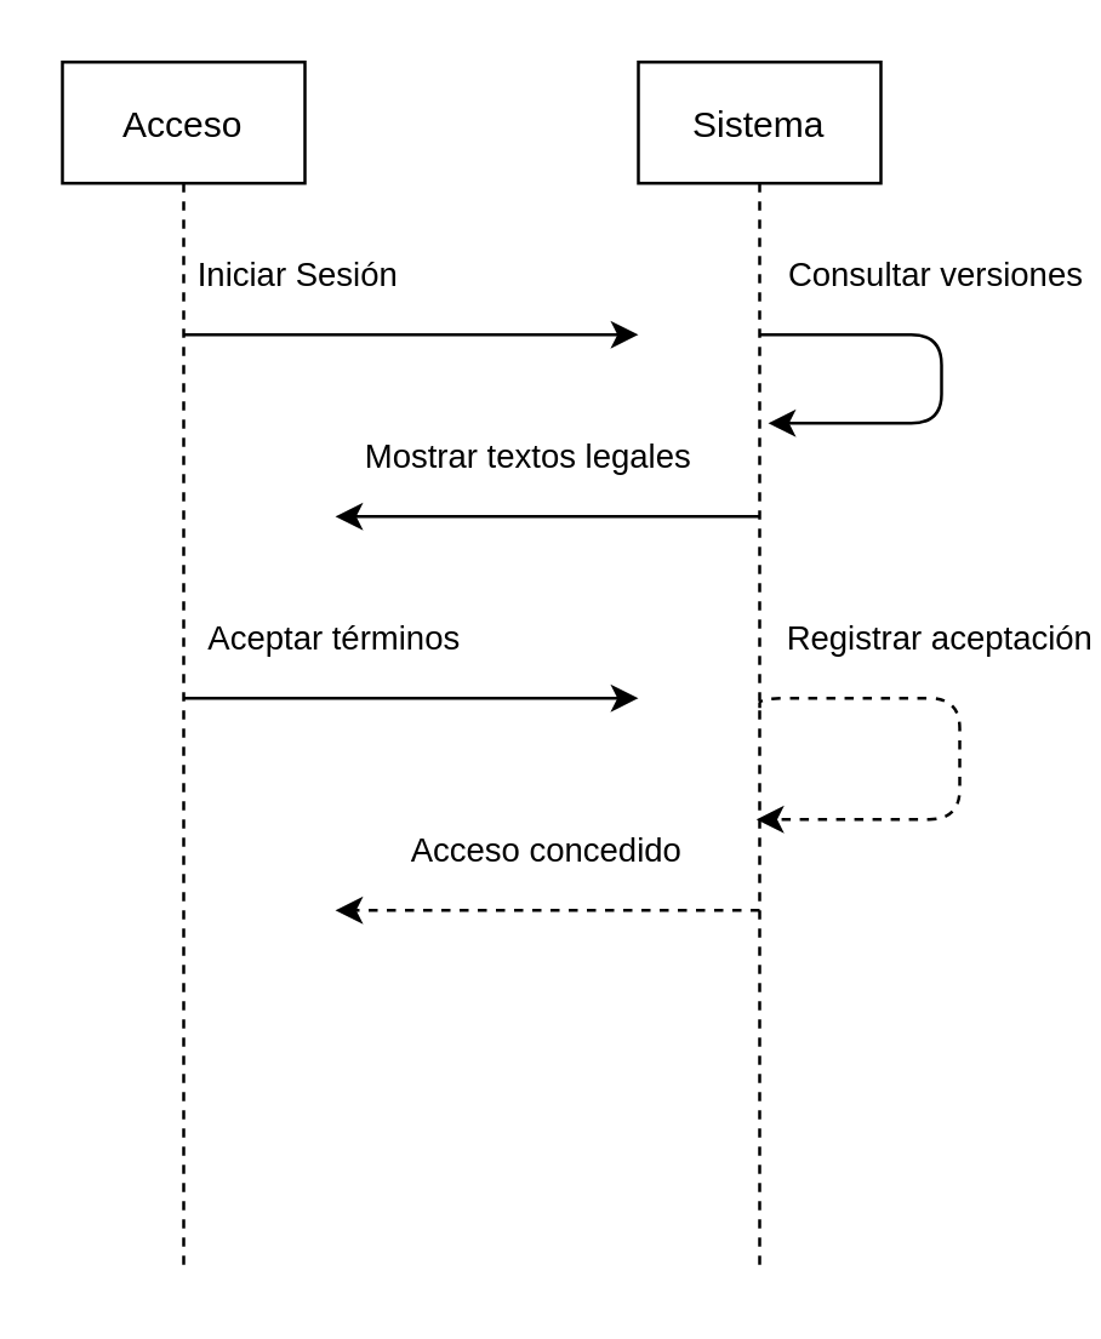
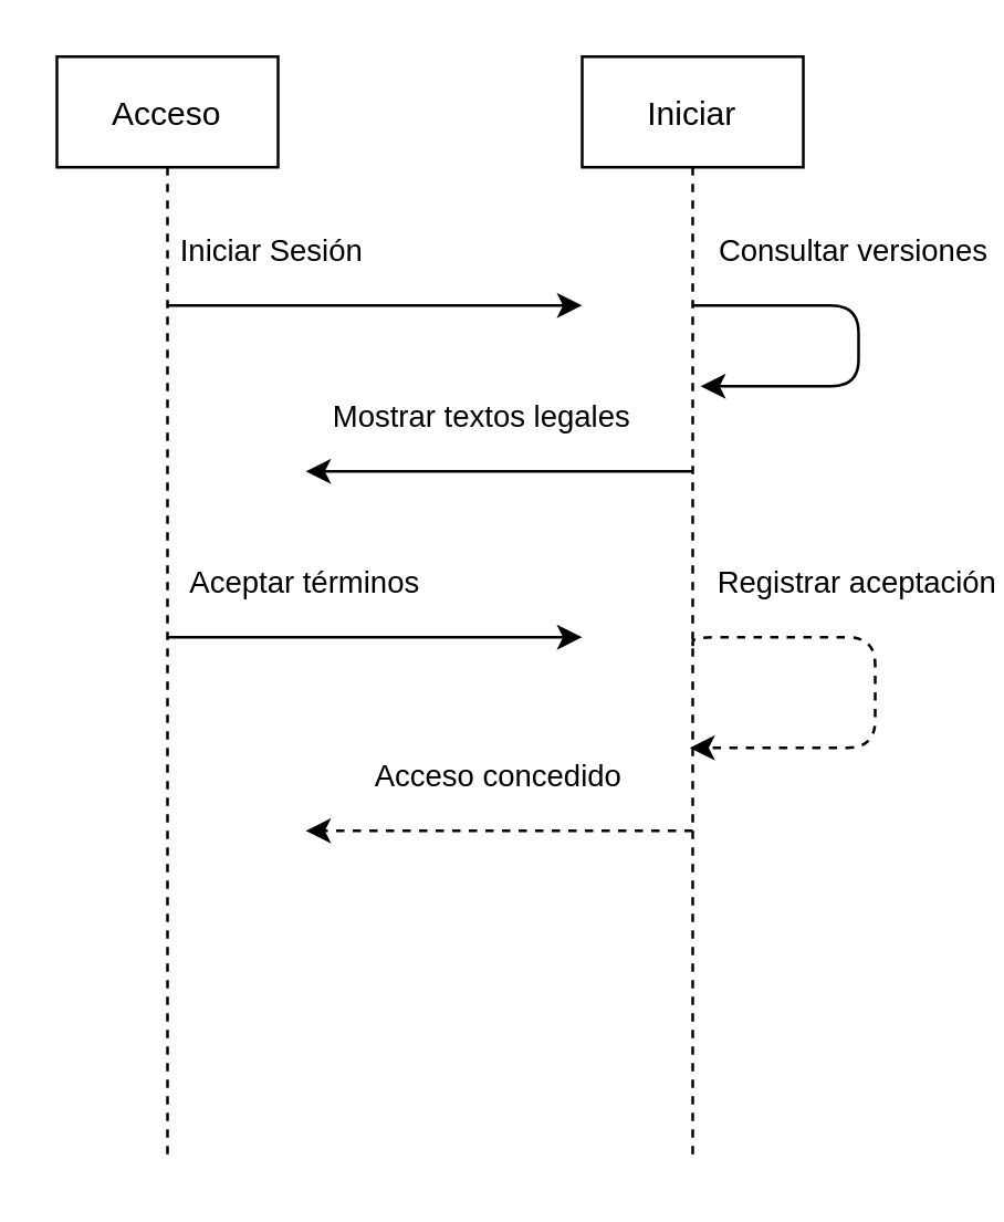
- <mxCell id="3" value="Sistema" style="shape=umlLifeline;" parent="1" vertex="1"><mxGeometry x="210" y="20" width="80" height="400" as="geometry" /></mxCell>
+ <mxCell id="3" value="Iniciar" style="shape=umlLifeline;" parent="1" vertex="1"><mxGeometry x="210" y="20" width="80" height="400" as="geometry" /></mxCell>
